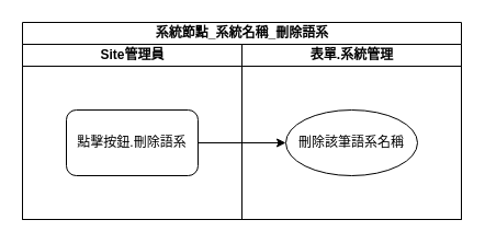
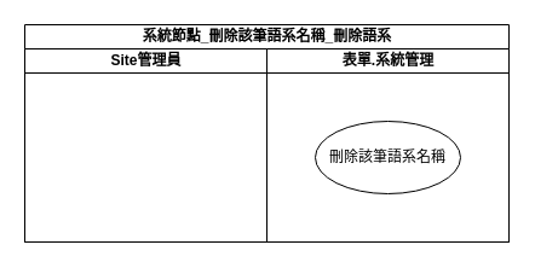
- <mxCell id="2" value="系統節點_系統名稱_刪除語系" style="swimlane;html=1;childLayout=stackLayout;resizeParent=1;resizeParentMax=0;startSize=20;" parent="1" vertex="1"><mxGeometry x="20" y="20" width="400" height="180" as="geometry" /></mxCell>
+ <mxCell id="2" value="系統節點_刪除該筆語系名稱_刪除語系" style="swimlane;html=1;childLayout=stackLayout;resizeParent=1;resizeParentMax=0;startSize=20;" parent="1" vertex="1"><mxGeometry x="20" y="20" width="400" height="180" as="geometry" /></mxCell>
- <mxCell id="4" value="點擊按鈕.刪除語系" style="rounded=1;whiteSpace=wrap;html=1;" parent="3" vertex="1"><mxGeometry x="40" y="60" width="120" height="60" as="geometry" /></mxCell>
- <mxCell id="7" style="edgeStyle=orthogonalEdgeStyle;rounded=0;orthogonalLoop=1;jettySize=auto;html=1;exitX=1;exitY=0.5;exitDx=0;exitDy=0;entryX=0;entryY=0.5;entryDx=0;entryDy=0;" parent="2" source="4" target="6" edge="1"><mxGeometry relative="1" as="geometry" /></mxCell>
